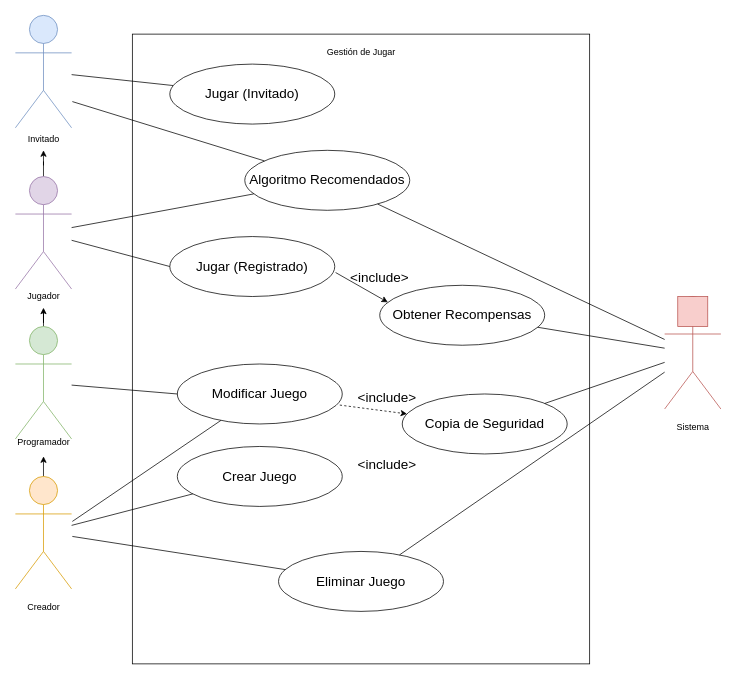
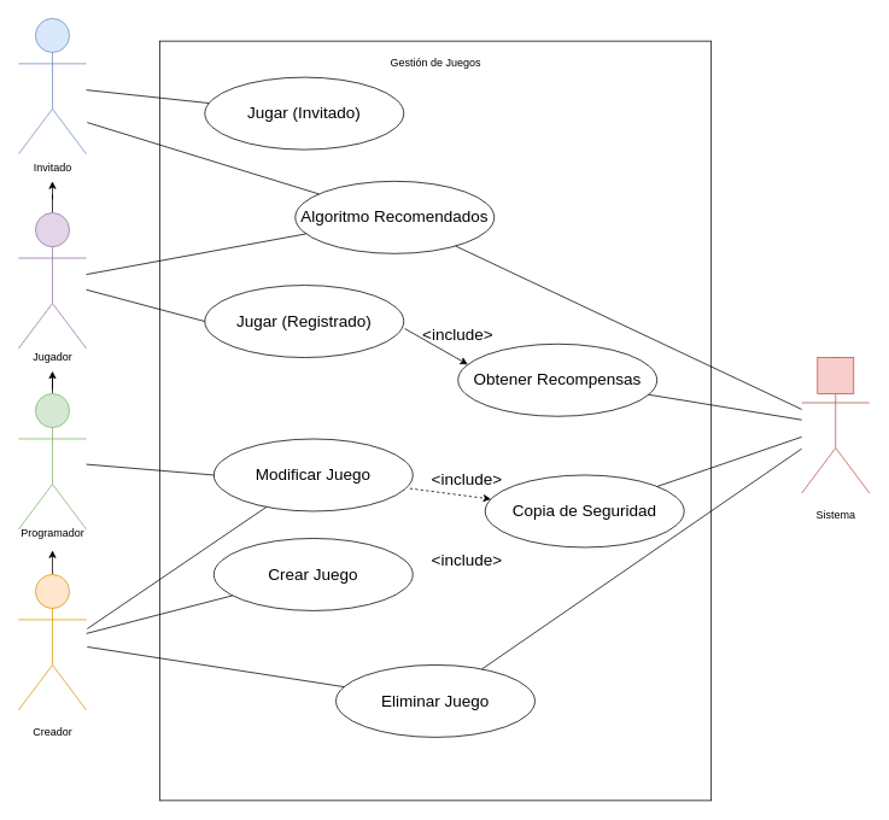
- <mxCell id="3" value="Gestión de Jugar" style="text;html=1;strokeColor=none;fillColor=none;align=center;verticalAlign=middle;whiteSpace=wrap;rounded=0;" vertex="1" parent="1"><mxGeometry x="388.5" y="55" width="185" height="30" as="geometry" /></mxCell>
+ <mxCell id="3" value="Gestión de Juegos" style="text;html=1;strokeColor=none;fillColor=none;align=center;verticalAlign=middle;whiteSpace=wrap;rounded=0;" vertex="1" parent="1"><mxGeometry x="388.5" y="55" width="185" height="30" as="geometry" /></mxCell>
